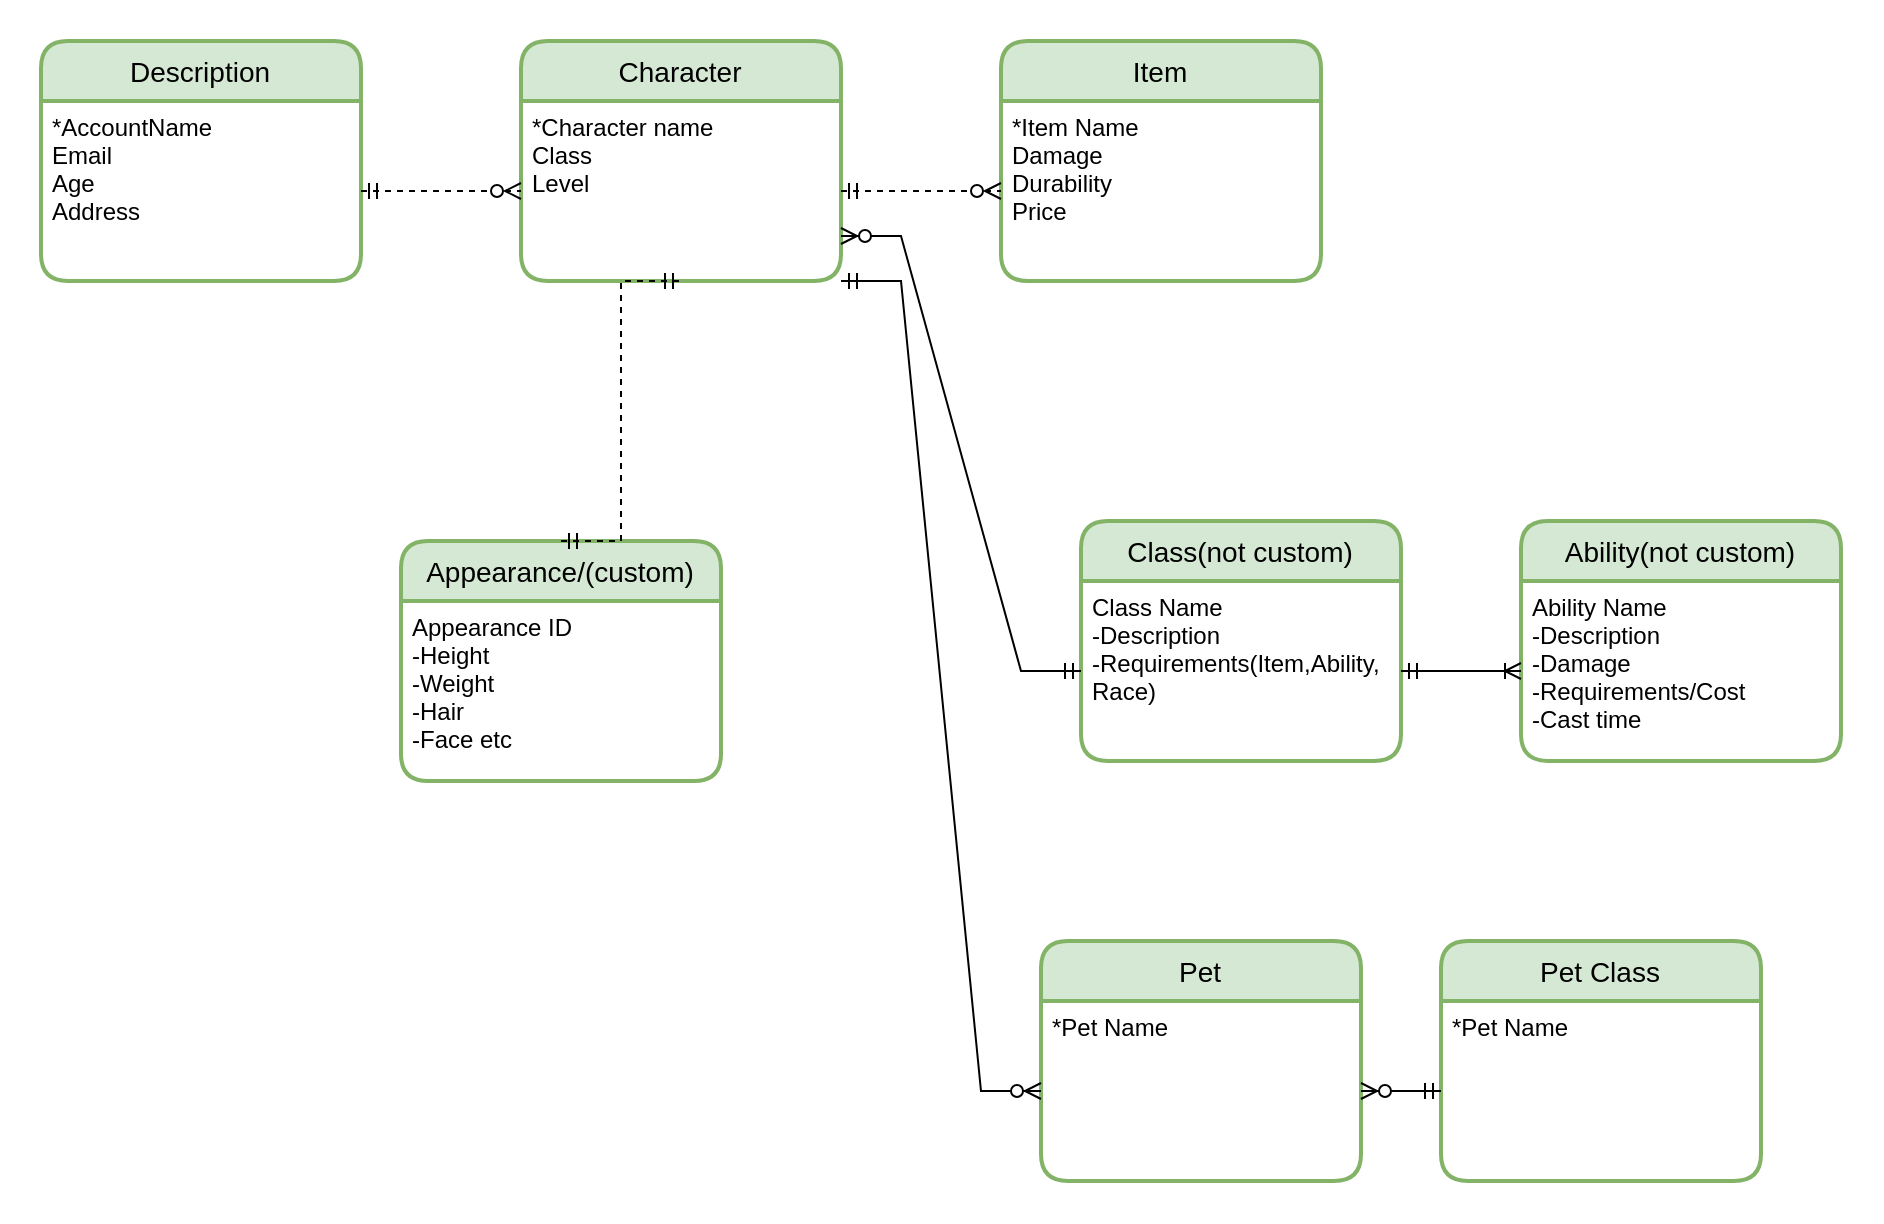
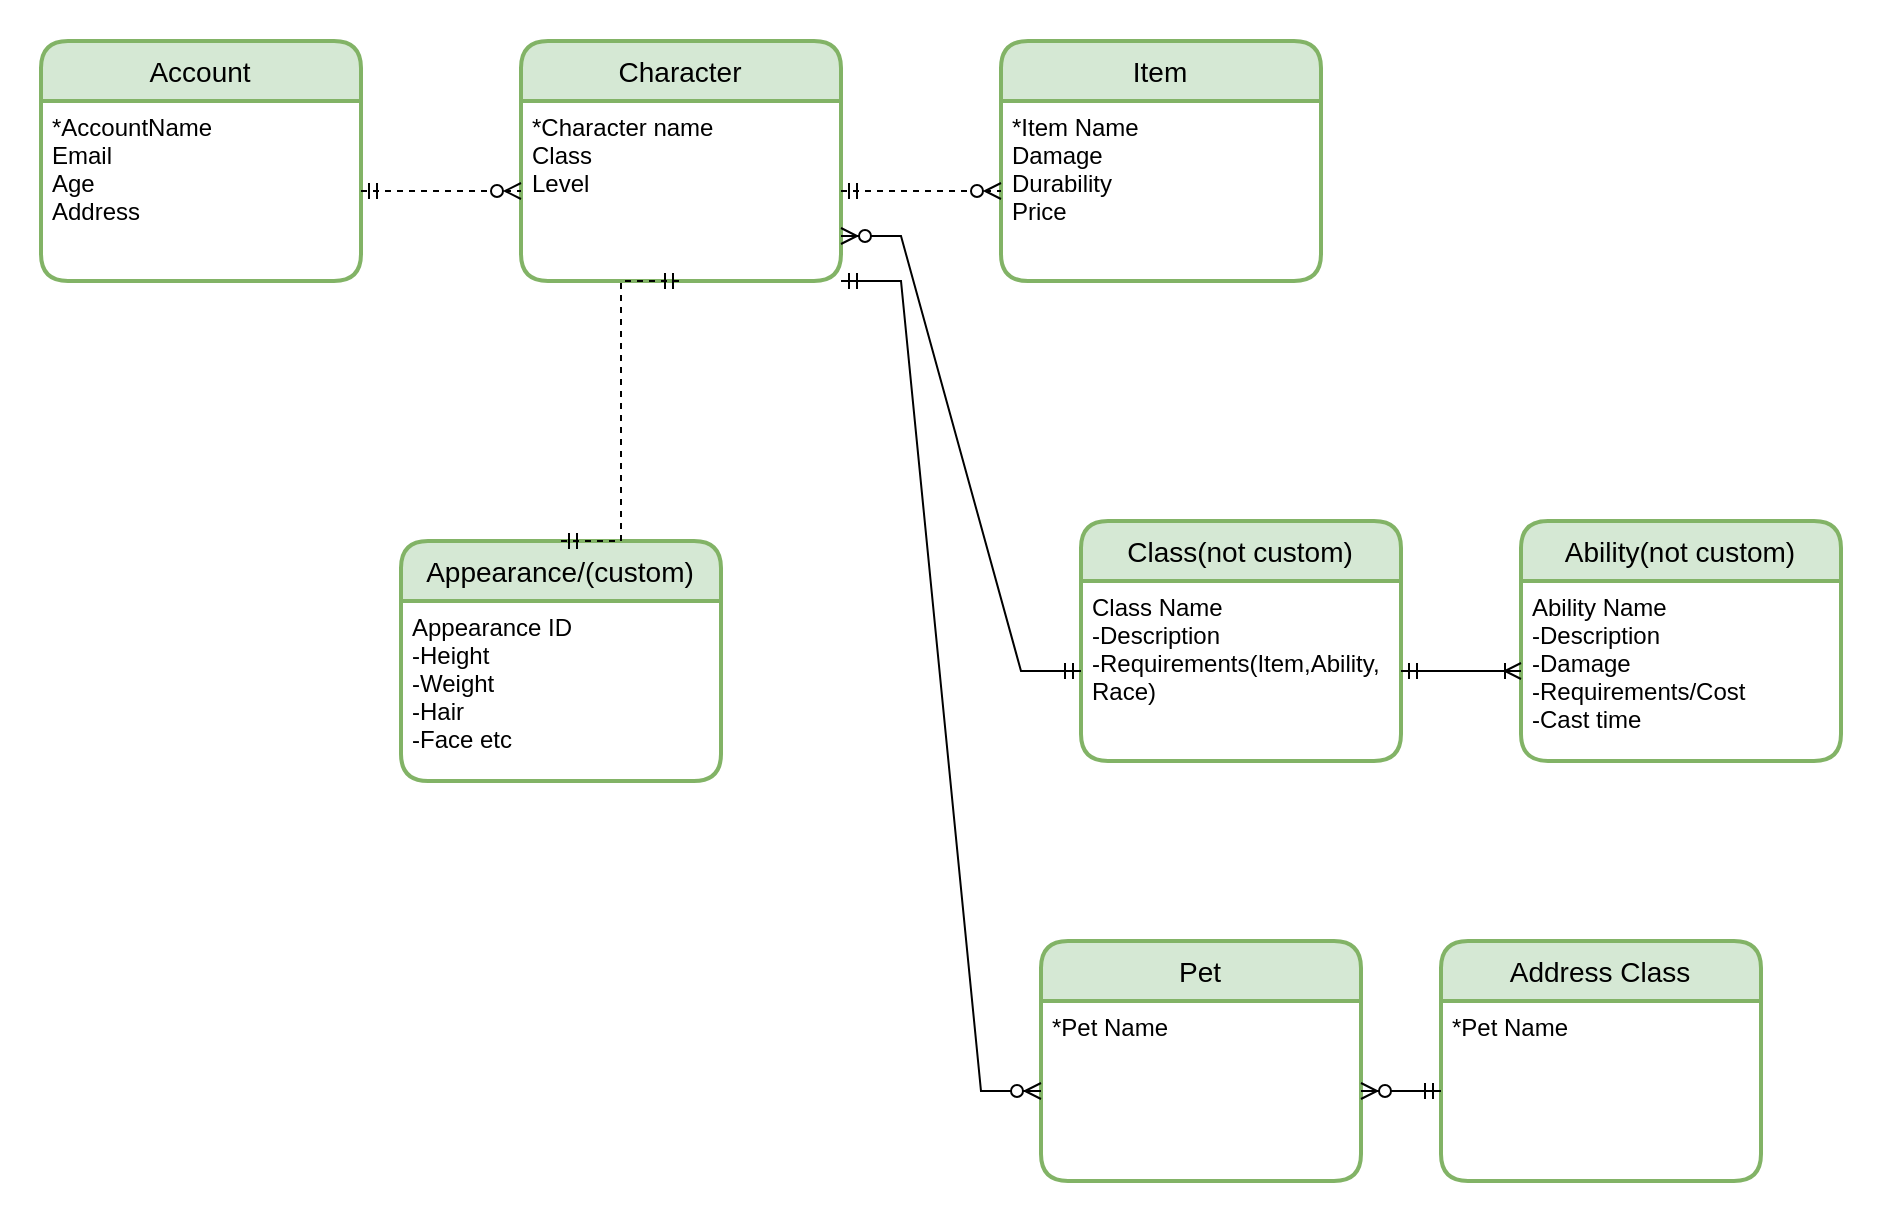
- <mxCell id="2" value="Description" style="swimlane;childLayout=stackLayout;horizontal=1;startSize=30;horizontalStack=0;rounded=1;fontSize=14;fontStyle=0;strokeWidth=2;resizeParent=0;resizeLast=1;shadow=0;dashed=0;align=center;fillColor=#d5e8d4;strokeColor=#82b366;" vertex="1" parent="1"><mxGeometry x="20" y="20" width="160" height="120" as="geometry" /></mxCell>
+ <mxCell id="2" value="Account" style="swimlane;childLayout=stackLayout;horizontal=1;startSize=30;horizontalStack=0;rounded=1;fontSize=14;fontStyle=0;strokeWidth=2;resizeParent=0;resizeLast=1;shadow=0;dashed=0;align=center;fillColor=#d5e8d4;strokeColor=#82b366;" vertex="1" parent="1"><mxGeometry x="20" y="20" width="160" height="120" as="geometry" /></mxCell>
- <mxCell id="19" value="Pet Class" style="swimlane;childLayout=stackLayout;horizontal=1;startSize=30;horizontalStack=0;rounded=1;fontSize=14;fontStyle=0;strokeWidth=2;resizeParent=0;resizeLast=1;shadow=0;dashed=0;align=center;fillColor=#d5e8d4;strokeColor=#82b366;" vertex="1" parent="1"><mxGeometry x="720" y="470" width="160" height="120" as="geometry" /></mxCell>
+ <mxCell id="19" value="Address Class" style="swimlane;childLayout=stackLayout;horizontal=1;startSize=30;horizontalStack=0;rounded=1;fontSize=14;fontStyle=0;strokeWidth=2;resizeParent=0;resizeLast=1;shadow=0;dashed=0;align=center;fillColor=#d5e8d4;strokeColor=#82b366;" vertex="1" parent="1"><mxGeometry x="720" y="470" width="160" height="120" as="geometry" /></mxCell>
